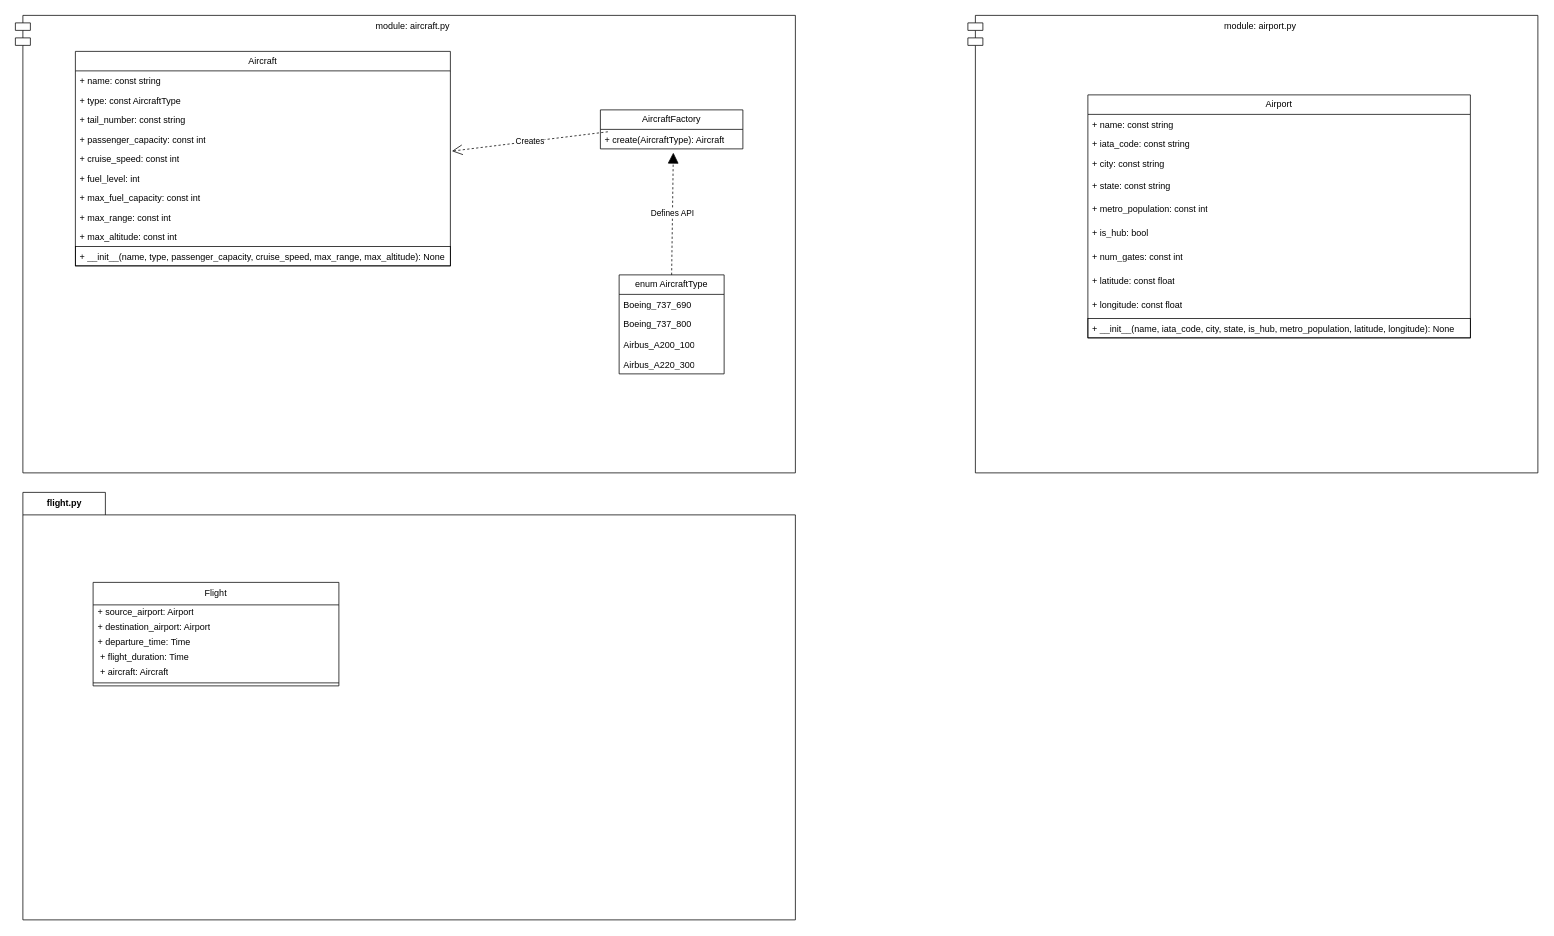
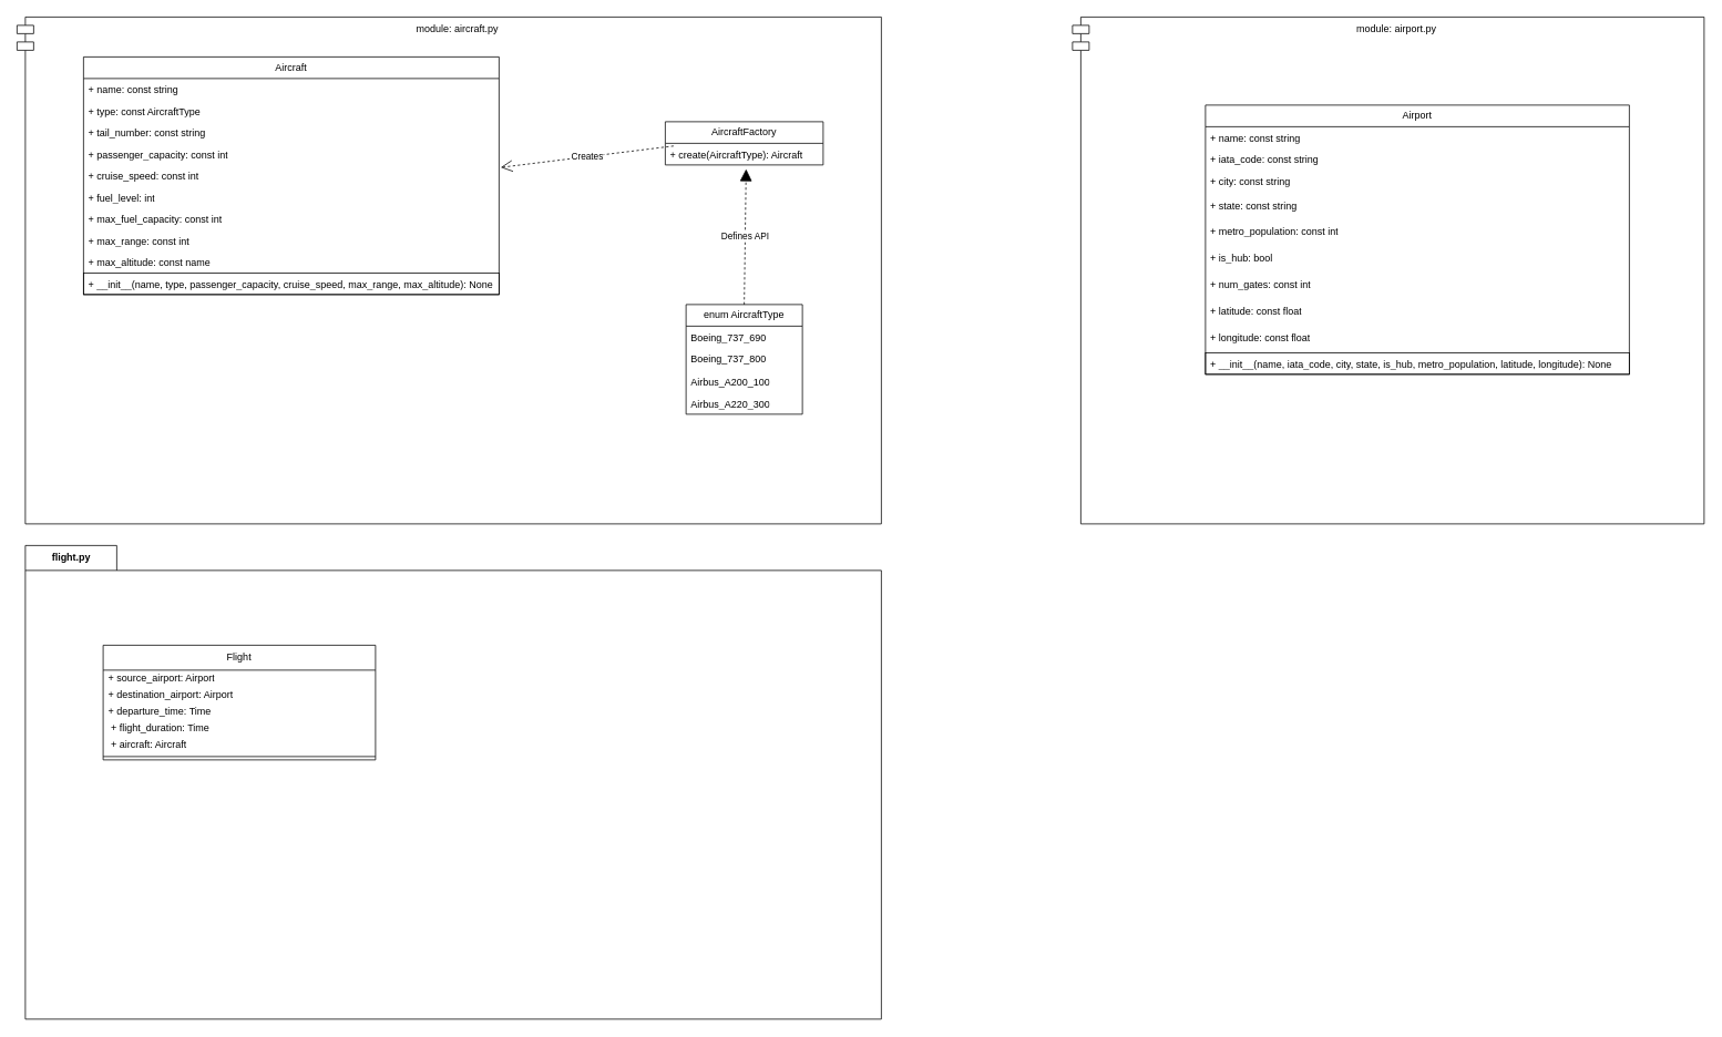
- <mxCell id="13" value="+ max_altitude: const int" style="text;strokeColor=none;fillColor=none;align=left;verticalAlign=top;spacingLeft=4;spacingRight=4;overflow=hidden;rotatable=0;points=[[0,0.5],[1,0.5]];portConstraint=eastwest;whiteSpace=wrap;html=1;" parent="4" vertex="1"><mxGeometry y="234" width="500" height="26" as="geometry" /></mxCell>
+ <mxCell id="13" value="+ max_altitude: const name" style="text;strokeColor=none;fillColor=none;align=left;verticalAlign=top;spacingLeft=4;spacingRight=4;overflow=hidden;rotatable=0;points=[[0,0.5],[1,0.5]];portConstraint=eastwest;whiteSpace=wrap;html=1;" parent="4" vertex="1"><mxGeometry y="234" width="500" height="26" as="geometry" /></mxCell>
